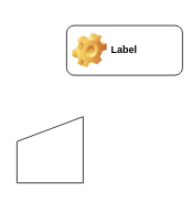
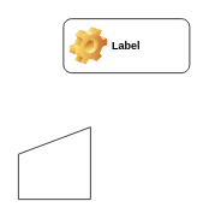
- <mxCell id="3" value="Label" style="label;whiteSpace=wrap;html=1;image=img/clipart/Gear_128x128.png" vertex="1" parent="1"><mxGeometry x="80" y="30" width="140" height="60" as="geometry" /></mxCell>
+ <mxCell id="3" value="Label" style="label;whiteSpace=wrap;html=1;image=img/clipart/Gear_128x128.png" vertex="1" parent="1"><mxGeometry x="70" y="20" width="140" height="60" as="geometry" /></mxCell>
